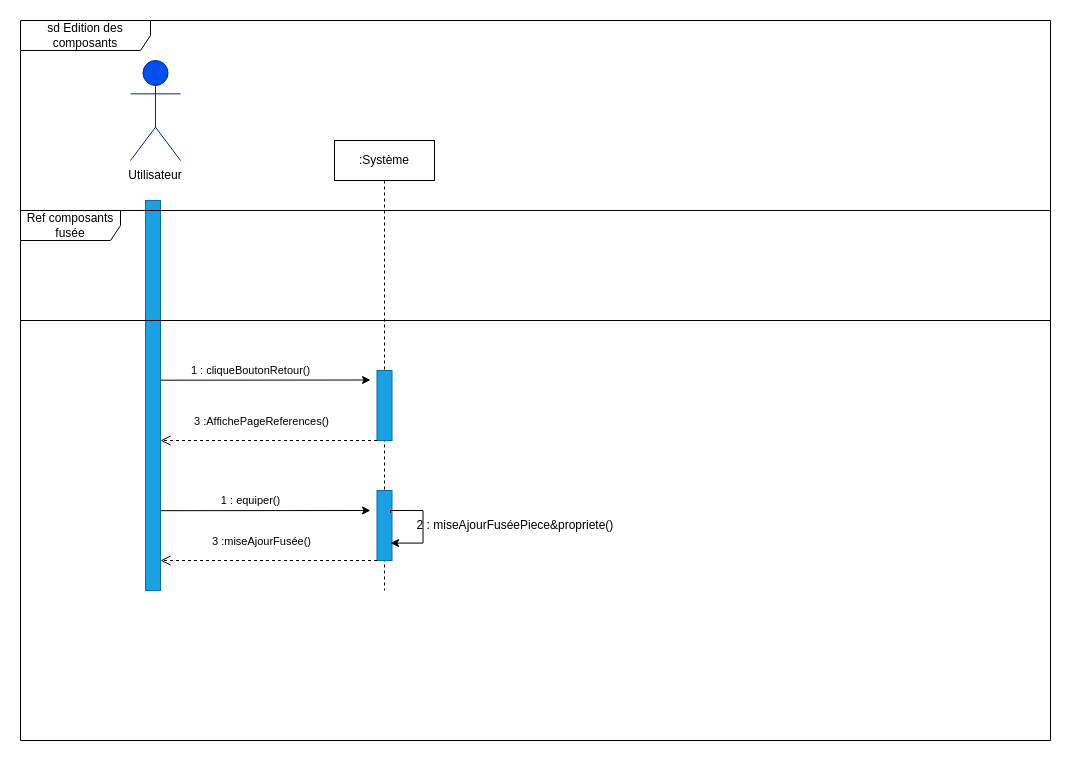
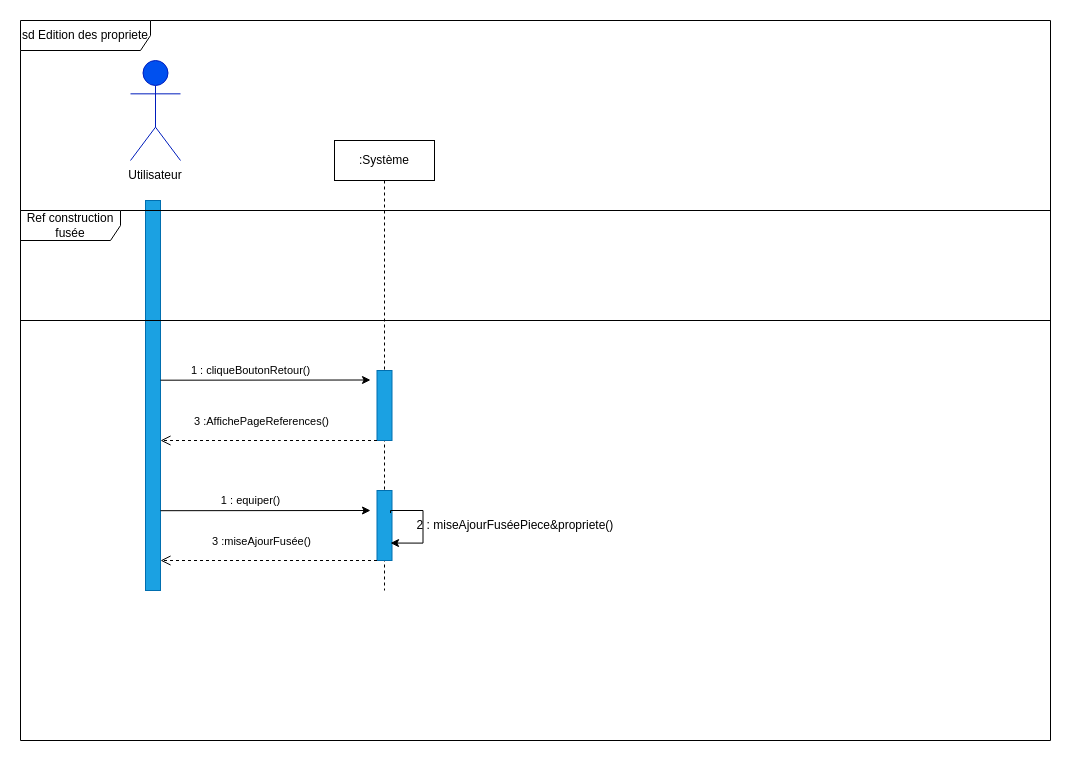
- <mxCell id="2" value="sd Edition des composants" style="shape=umlFrame;whiteSpace=wrap;html=1;width=130;height=30;" parent="1" vertex="1"><mxGeometry y="20" width="1030" height="720" as="geometry" x="20" /></mxCell>
+ <mxCell id="2" value="sd Edition des propriete" style="shape=umlFrame;whiteSpace=wrap;html=1;width=130;height=30;" parent="1" vertex="1"><mxGeometry y="20" width="1030" height="720" as="geometry" x="20" /></mxCell>
- <mxCell id="10" value="Ref composants fusée" style="shape=umlFrame;whiteSpace=wrap;html=1;width=100;height=30;fillStyle=auto;sketch=0;shadow=0;" vertex="1" parent="1"><mxGeometry y="210" width="1030" height="110" as="geometry" x="20" /></mxCell>
+ <mxCell id="10" value="Ref construction fusée" style="shape=umlFrame;whiteSpace=wrap;html=1;width=100;height=30;fillStyle=auto;sketch=0;shadow=0;" vertex="1" parent="1"><mxGeometry y="210" width="1030" height="110" as="geometry" x="20" /></mxCell>
